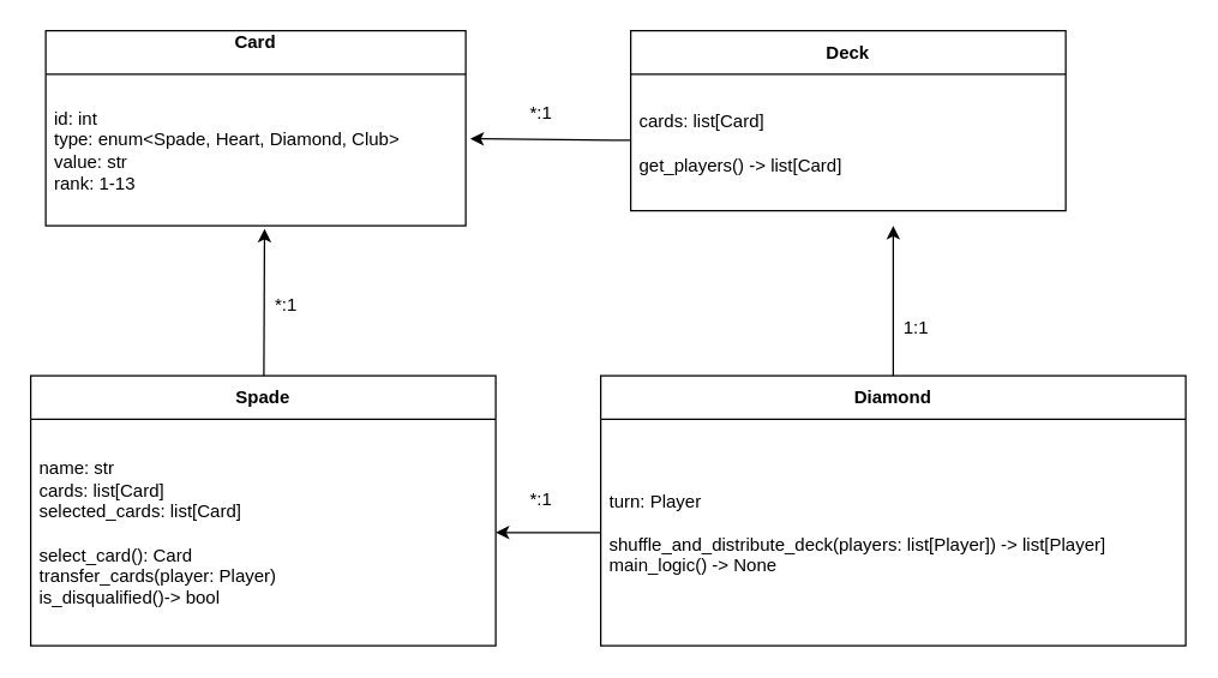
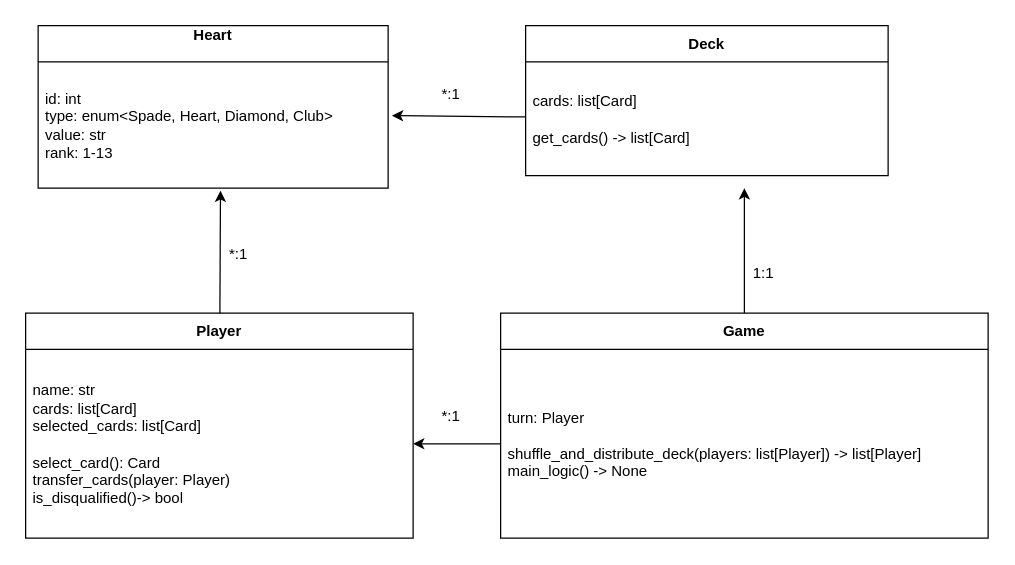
- <mxCell id="2" value="Card&lt;div&gt;&lt;br&gt;&lt;/div&gt;" style="swimlane;fontStyle=1;align=center;verticalAlign=middle;childLayout=stackLayout;horizontal=1;startSize=29;horizontalStack=0;resizeParent=1;resizeParentMax=0;resizeLast=0;collapsible=0;marginBottom=0;html=1;whiteSpace=wrap;" parent="1" vertex="1"><mxGeometry x="30" y="20" width="280" height="130" as="geometry" /></mxCell>
+ <mxCell id="2" value="Heart&lt;div&gt;&lt;br&gt;&lt;/div&gt;" style="swimlane;fontStyle=1;align=center;verticalAlign=middle;childLayout=stackLayout;horizontal=1;startSize=29;horizontalStack=0;resizeParent=1;resizeParentMax=0;resizeLast=0;collapsible=0;marginBottom=0;html=1;whiteSpace=wrap;" parent="1" vertex="1"><mxGeometry x="30" y="20" width="280" height="130" as="geometry" /></mxCell>
- <mxCell id="5" value="cards: list[Card]&lt;div&gt;&lt;font color=&quot;#000000&quot;&gt;&lt;br&gt;&lt;/font&gt;&lt;div&gt;&lt;font color=&quot;#000000&quot;&gt;get_players() -&amp;gt; list[Card]&lt;/font&gt;&lt;/div&gt;&lt;/div&gt;" style="text;html=1;strokeColor=none;fillColor=none;align=left;verticalAlign=middle;spacingLeft=4;spacingRight=4;overflow=hidden;rotatable=0;points=[[0,0.5],[1,0.5]];portConstraint=eastwest;whiteSpace=wrap;" parent="4" vertex="1"><mxGeometry y="29" width="290" height="91" as="geometry" /></mxCell>
+ <mxCell id="5" value="cards: list[Card]&lt;div&gt;&lt;font color=&quot;#000000&quot;&gt;&lt;br&gt;&lt;/font&gt;&lt;div&gt;&lt;font color=&quot;#000000&quot;&gt;get_cards() -&amp;gt; list[Card]&lt;/font&gt;&lt;/div&gt;&lt;/div&gt;" style="text;html=1;strokeColor=none;fillColor=none;align=left;verticalAlign=middle;spacingLeft=4;spacingRight=4;overflow=hidden;rotatable=0;points=[[0,0.5],[1,0.5]];portConstraint=eastwest;whiteSpace=wrap;" parent="4" vertex="1"><mxGeometry y="29" width="290" height="91" as="geometry" /></mxCell>
- <mxCell id="6" value="Spade" style="swimlane;fontStyle=1;align=center;verticalAlign=middle;childLayout=stackLayout;horizontal=1;startSize=29;horizontalStack=0;resizeParent=1;resizeParentMax=0;resizeLast=0;collapsible=0;marginBottom=0;html=1;whiteSpace=wrap;" parent="1" vertex="1"><mxGeometry x="20" y="250" width="310" height="180" as="geometry" /></mxCell>
+ <mxCell id="6" value="Player" style="swimlane;fontStyle=1;align=center;verticalAlign=middle;childLayout=stackLayout;horizontal=1;startSize=29;horizontalStack=0;resizeParent=1;resizeParentMax=0;resizeLast=0;collapsible=0;marginBottom=0;html=1;whiteSpace=wrap;" parent="1" vertex="1"><mxGeometry x="20" y="250" width="310" height="180" as="geometry" /></mxCell>
- <mxCell id="9" value="Diamond" style="swimlane;fontStyle=1;align=center;verticalAlign=middle;childLayout=stackLayout;horizontal=1;startSize=29;horizontalStack=0;resizeParent=1;resizeParentMax=0;resizeLast=0;collapsible=0;marginBottom=0;html=1;whiteSpace=wrap;" parent="1" vertex="1"><mxGeometry x="400" y="250" width="390" height="180" as="geometry" /></mxCell>
+ <mxCell id="9" value="Game" style="swimlane;fontStyle=1;align=center;verticalAlign=middle;childLayout=stackLayout;horizontal=1;startSize=29;horizontalStack=0;resizeParent=1;resizeParentMax=0;resizeLast=0;collapsible=0;marginBottom=0;html=1;whiteSpace=wrap;" parent="1" vertex="1"><mxGeometry x="400" y="250" width="390" height="180" as="geometry" /></mxCell>
